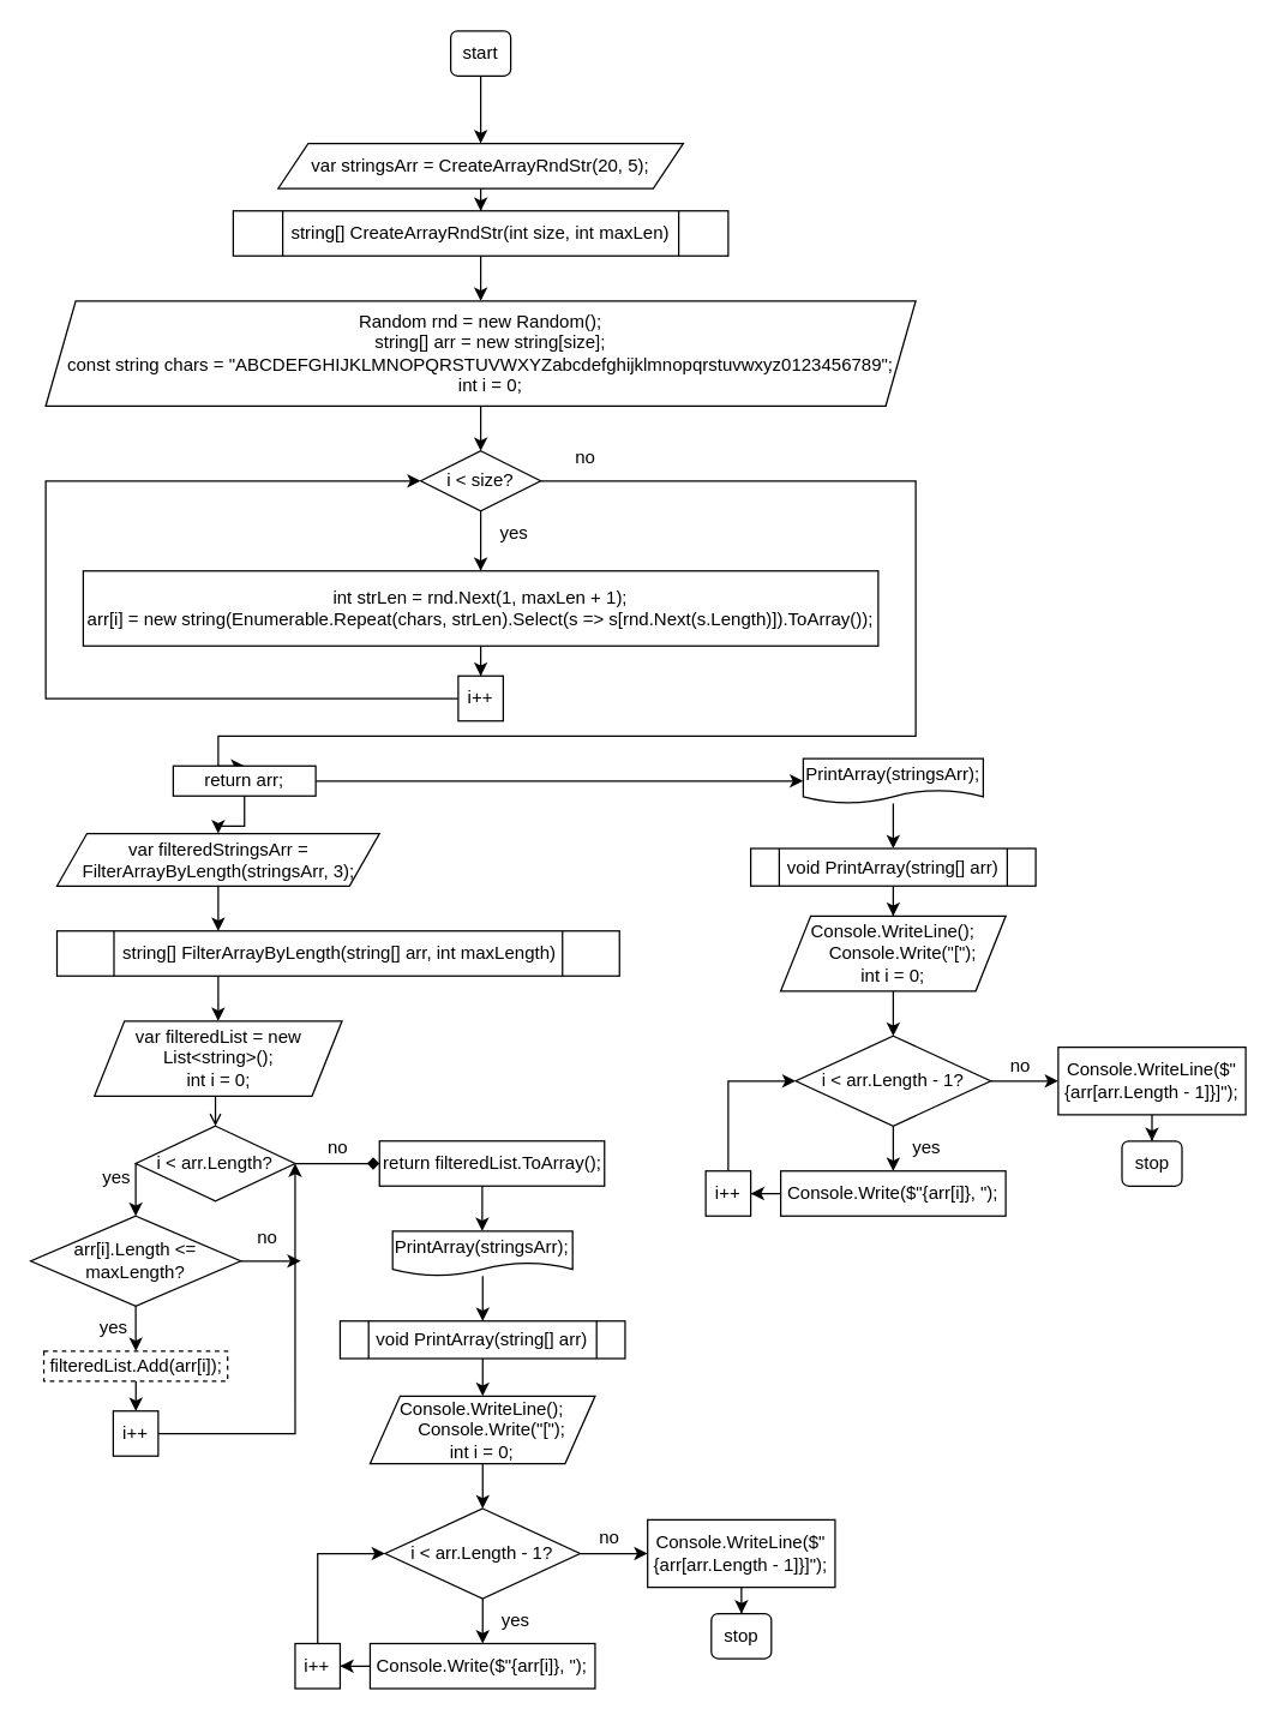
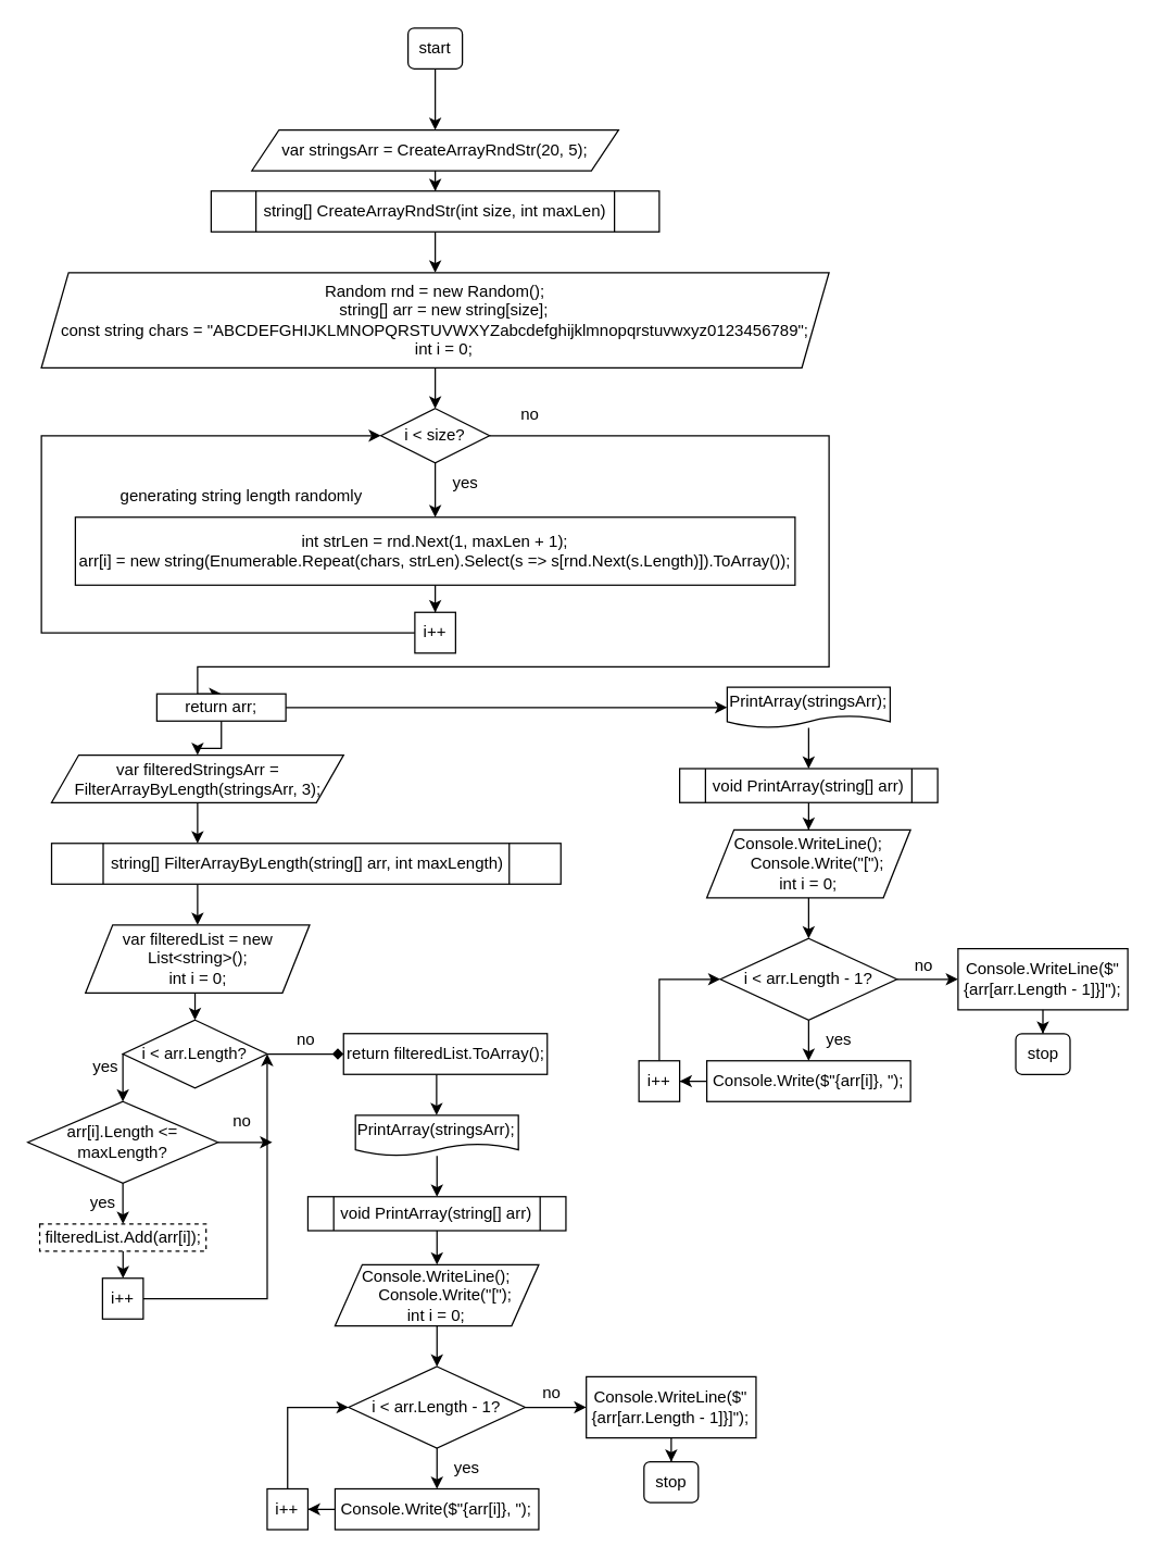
+ <mxCell id="19" value="generating string length randomly" style="text;html=1;strokeColor=none;fillColor=none;align=center;verticalAlign=middle;whiteSpace=wrap;rounded=0;" vertex="1" parent="1"><mxGeometry x="75" y="350" width="205" height="30" as="geometry" /></mxCell>
- <mxCell id="47" value="" style="edgeStyle=orthogonalEdgeStyle;rounded=0;orthogonalLoop=1;jettySize=auto;html=1;entryX=0.5;entryY=0;entryDx=0;entryDy=0;endArrow=open;" edge="1" parent="1" source="48" target="51"><mxGeometry relative="1" as="geometry"><Array as="points"><mxPoint x="143" y="750" /><mxPoint x="143" y="750" /></Array></mxGeometry></mxCell>
+ <mxCell id="47" value="" style="edgeStyle=orthogonalEdgeStyle;rounded=0;orthogonalLoop=1;jettySize=auto;html=1;entryX=0.5;entryY=0;entryDx=0;entryDy=0;" edge="1" parent="1" source="48" target="51"><mxGeometry relative="1" as="geometry"><Array as="points"><mxPoint x="143" y="750" /><mxPoint x="143" y="750" /></Array></mxGeometry></mxCell>
